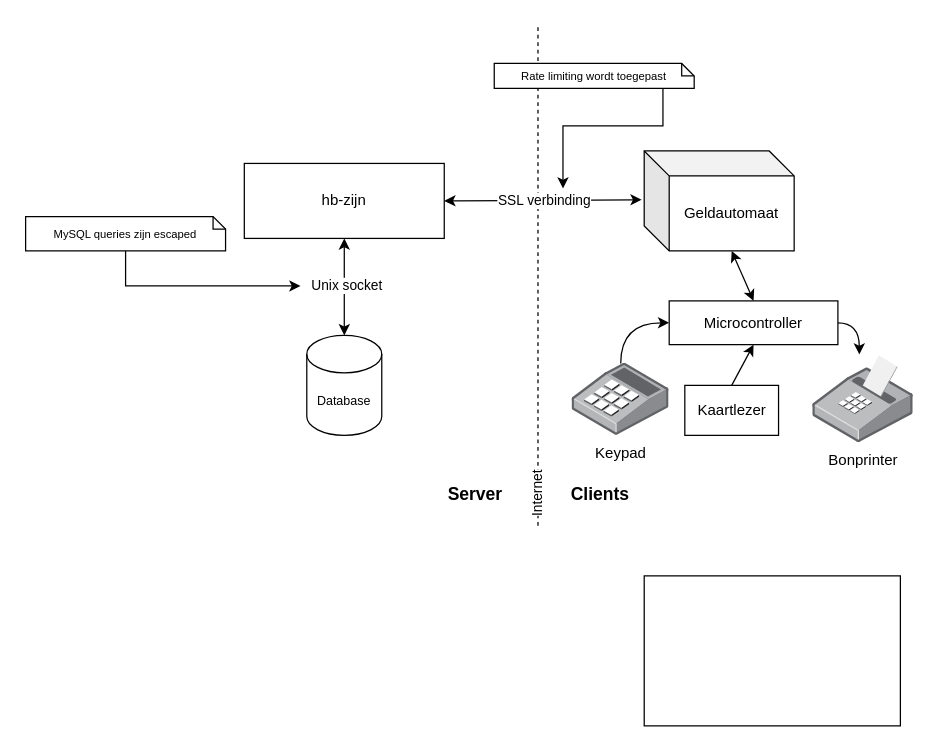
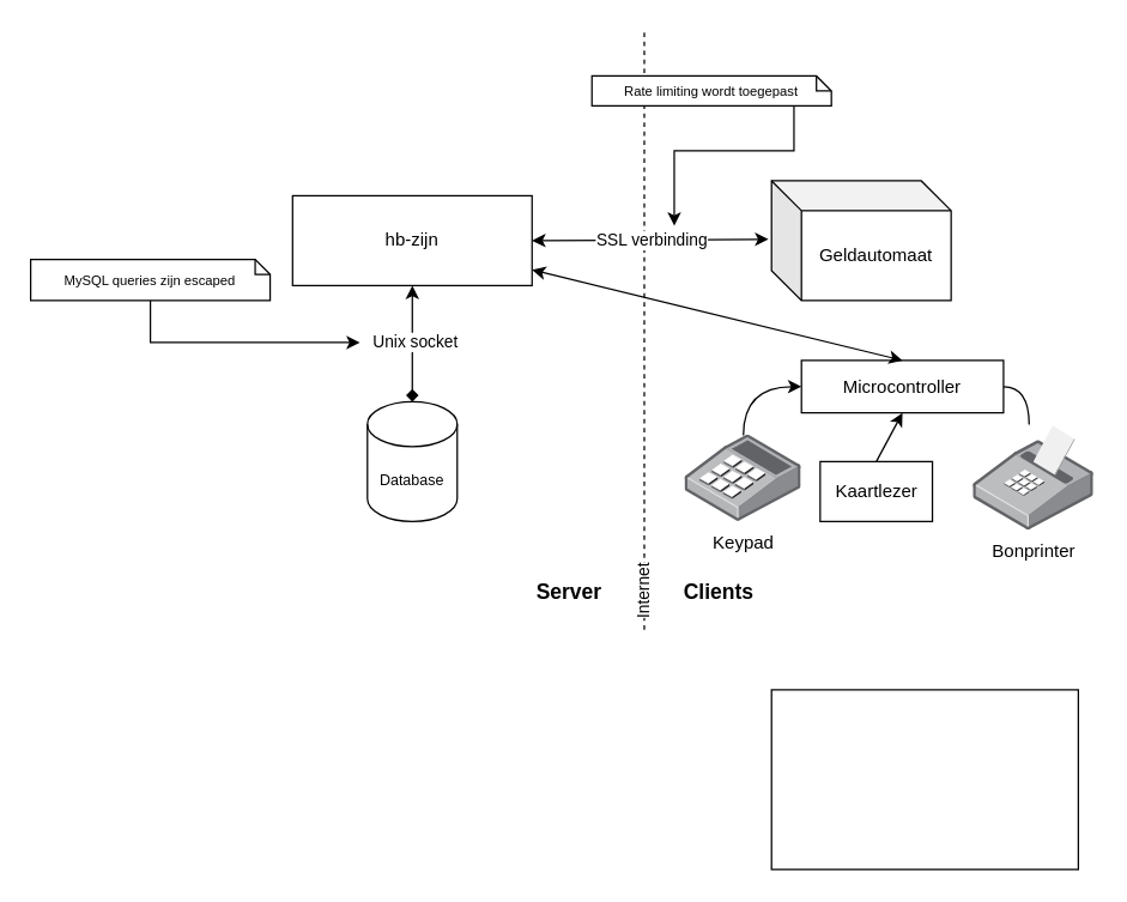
- <mxCell id="15" value="" style="endArrow=classic;html=1;exitX=0.5;exitY=0;exitDx=0;exitDy=0;entryX=0;entryY=0;entryDx=70;entryDy=80;entryPerimeter=0;startArrow=classic;startFill=1;" parent="1" source="14" target="10" edge="1"><mxGeometry width="50" height="50" relative="1" as="geometry"><mxPoint x="675" y="270" as="sourcePoint" /><mxPoint x="725" y="220" as="targetPoint" /></mxGeometry></mxCell>
+ <mxCell id="15" value="" style="endArrow=classic;html=1;exitX=0.5;exitY=0;exitDx=0;exitDy=0;startArrow=classic;startFill=1;" parent="1" source="14" target="2" edge="1"><mxGeometry width="50" height="50" relative="1" as="geometry"><mxPoint x="675" y="270" as="sourcePoint" /><mxPoint x="725" y="220" as="targetPoint" /></mxGeometry></mxCell>
- <mxCell id="6" value="" style="endArrow=classic;startArrow=classic;html=1;exitX=0.5;exitY=1;exitDx=0;exitDy=0;entryX=0.5;entryY=0;entryDx=0;entryDy=0;entryPerimeter=0;" parent="1" source="2" target="3" edge="1"><mxGeometry width="50" height="50" relative="1" as="geometry"><mxPoint x="315" y="210" as="sourcePoint" /><mxPoint x="335" y="230" as="targetPoint" /></mxGeometry></mxCell>
+ <mxCell id="6" value="" style="endArrow=diamond;startArrow=classic;html=1;exitX=0.5;exitY=1;exitDx=0;exitDy=0;entryX=0.5;entryY=0;entryDx=0;entryDy=0;entryPerimeter=0;" parent="1" source="2" target="3" edge="1"><mxGeometry width="50" height="50" relative="1" as="geometry"><mxPoint x="315" y="210" as="sourcePoint" /><mxPoint x="335" y="230" as="targetPoint" /></mxGeometry></mxCell>
- <mxCell id="13" style="edgeStyle=orthogonalEdgeStyle;orthogonalLoop=1;jettySize=auto;html=1;exitX=1;exitY=0.5;exitDx=0;exitDy=0;entryX=0.462;entryY=-0.013;entryDx=0;entryDy=0;entryPerimeter=0;curved=1;" parent="1" source="14" target="22" edge="1"><mxGeometry relative="1" as="geometry" /></mxCell>
+ <mxCell id="13" style="edgeStyle=orthogonalEdgeStyle;orthogonalLoop=1;jettySize=auto;html=1;exitX=1;exitY=0.5;exitDx=0;exitDy=0;entryX=0.462;entryY=-0.013;entryDx=0;entryDy=0;entryPerimeter=0;curved=1;endArrow=none;" parent="1" source="14" target="22" edge="1"><mxGeometry relative="1" as="geometry" /></mxCell>
